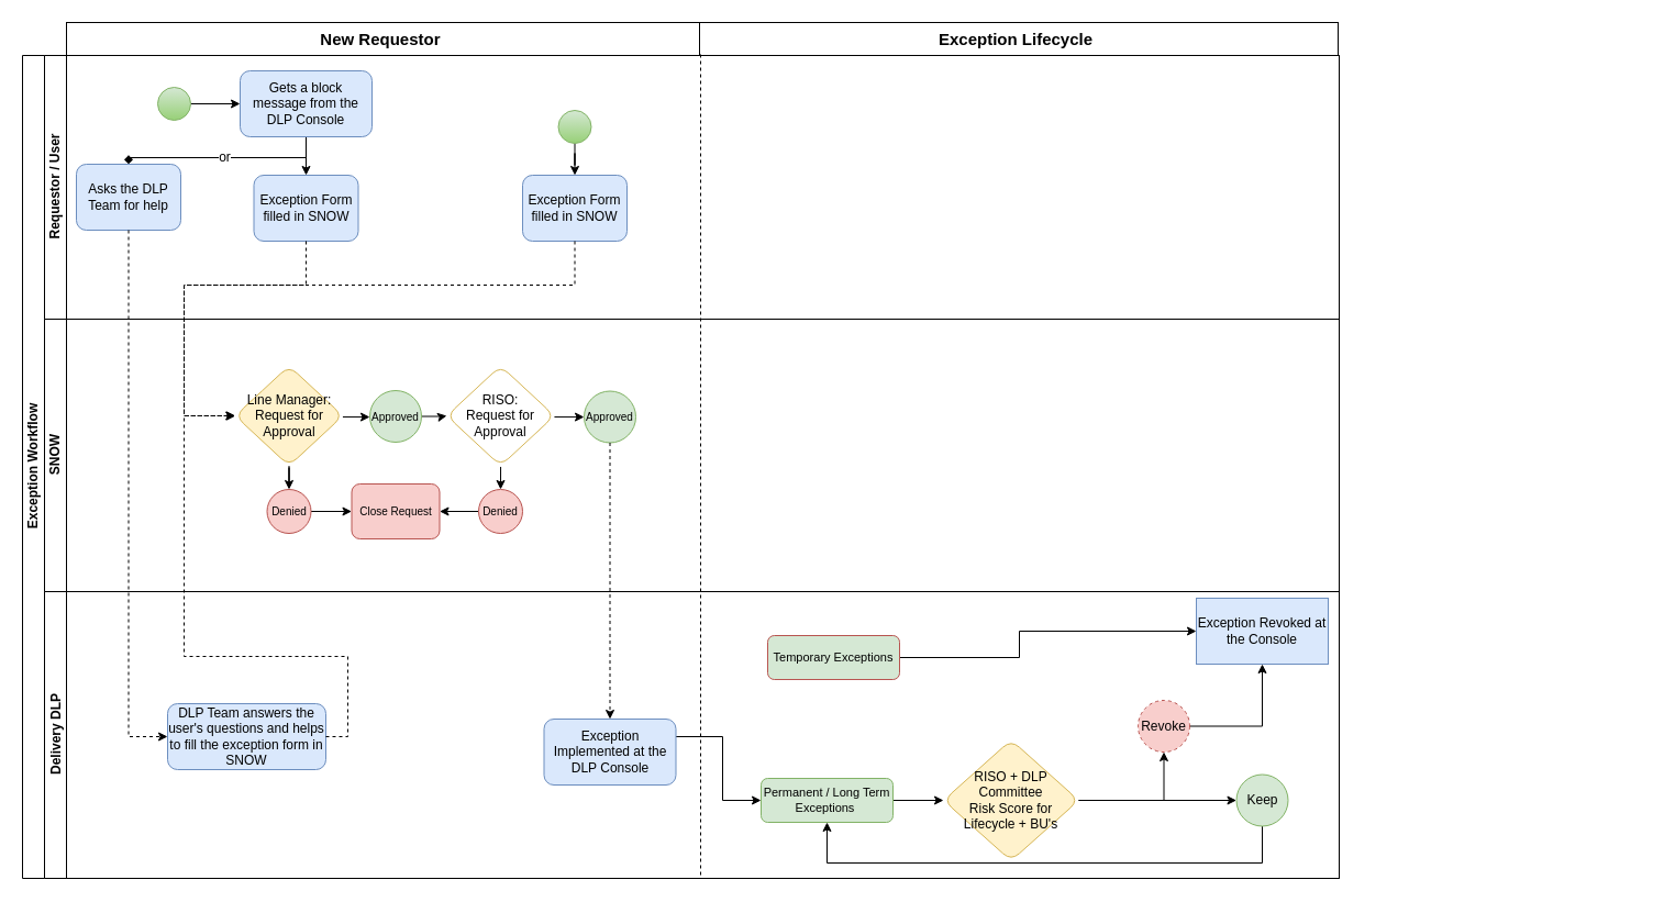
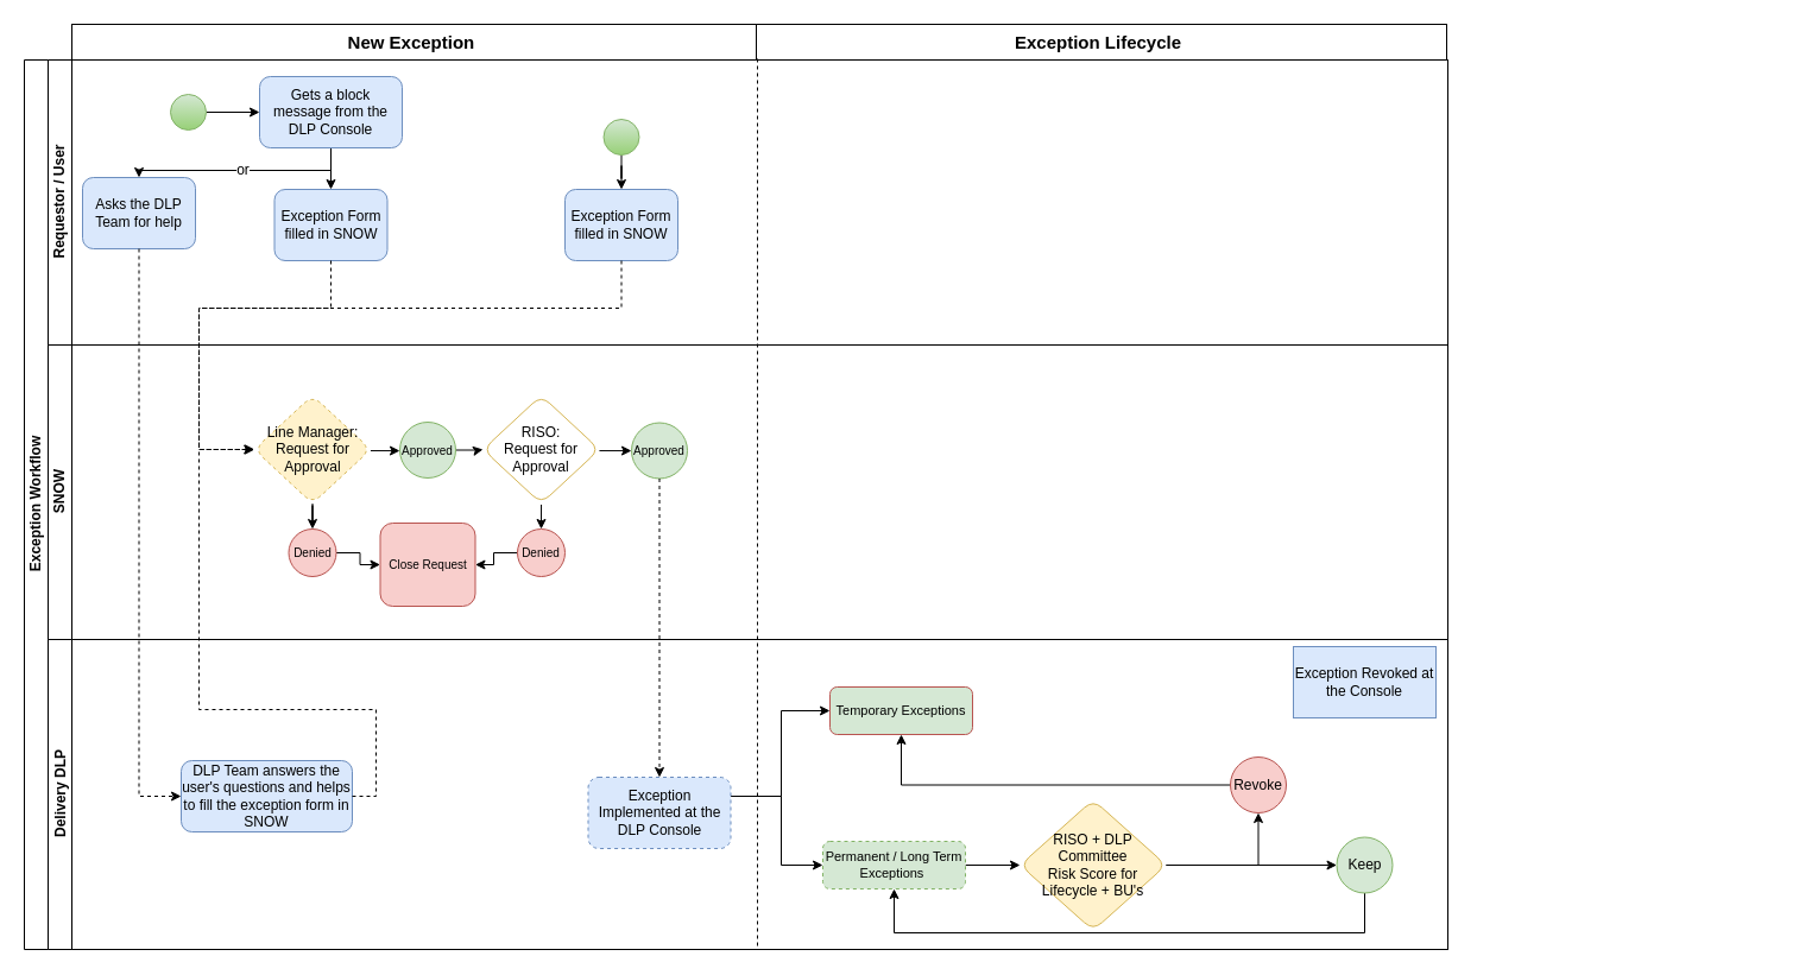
- <mxCell id="54" value="New Requestor&amp;nbsp;" style="rounded=0;whiteSpace=wrap;html=1;fontSize=15;fontStyle=1" vertex="1" parent="3"><mxGeometry x="40" width="576" height="30" as="geometry" /></mxCell>
+ <mxCell id="54" value="New Exception&amp;nbsp;" style="rounded=0;whiteSpace=wrap;html=1;fontSize=15;fontStyle=1" vertex="1" parent="3"><mxGeometry x="40" width="576" height="30" as="geometry" /></mxCell>
- <mxCell id="9" value="or" style="edgeStyle=orthogonalEdgeStyle;rounded=0;orthogonalLoop=1;jettySize=auto;html=1;entryX=0.5;entryY=0;entryDx=0;entryDy=0;fontSize=12;endArrow=diamond;" edge="1" parent="5" source="10" target="16"><mxGeometry relative="1" as="geometry"><Array as="points"><mxPoint x="238" y="93" /><mxPoint x="77" y="93" /></Array></mxGeometry></mxCell>
+ <mxCell id="9" value="or" style="edgeStyle=orthogonalEdgeStyle;rounded=0;orthogonalLoop=1;jettySize=auto;html=1;entryX=0.5;entryY=0;entryDx=0;entryDy=0;fontSize=12;" edge="1" parent="5" source="10" target="16"><mxGeometry relative="1" as="geometry"><Array as="points"><mxPoint x="238" y="93" /><mxPoint x="77" y="93" /></Array></mxGeometry></mxCell>
- <mxCell id="20" value="&lt;font style=&quot;font-size: 12px&quot;&gt;Line Manager:&lt;br&gt;Request for Approval&lt;/font&gt;" style="rhombus;rounded=1;whiteSpace=wrap;html=1;fontFamily=Helvetica;fontSize=12;align=center;fillColor=#fff2cc;strokeColor=#d6b656;" vertex="1" parent="17"><mxGeometry x="173.5" y="42.5" width="98" height="91" as="geometry" /></mxCell>
+ <mxCell id="20" value="&lt;font style=&quot;font-size: 12px&quot;&gt;Line Manager:&lt;br&gt;Request for Approval&lt;/font&gt;" style="rhombus;rounded=1;whiteSpace=wrap;html=1;fontFamily=Helvetica;fontSize=12;align=center;fillColor=#fff2cc;strokeColor=#d6b656;dashed=1;" vertex="1" parent="17"><mxGeometry x="173.5" y="42.5" width="98" height="91" as="geometry" /></mxCell>
- <mxCell id="25" value="Close Request" style="rounded=1;whiteSpace=wrap;html=1;fontSize=10;fillColor=#f8cecc;strokeColor=#b85450;" vertex="1" parent="17"><mxGeometry x="279.5" y="150" width="80" height="50" as="geometry" /></mxCell>
+ <mxCell id="25" value="Close Request" style="rounded=1;whiteSpace=wrap;html=1;fontSize=10;fillColor=#f8cecc;strokeColor=#b85450;" vertex="1" parent="17"><mxGeometry x="279.5" y="150" width="80" height="70" as="geometry" /></mxCell>
- <mxCell id="41" style="edgeStyle=orthogonalEdgeStyle;rounded=0;orthogonalLoop=1;jettySize=auto;html=1;entryX=0;entryY=0.5;entryDx=0;entryDy=0;fontSize=15;" edge="1" parent="36" source="42" target="40"><mxGeometry relative="1" as="geometry"><Array as="points"><mxPoint x="718" y="60" /><mxPoint x="887" y="60" /><mxPoint x="887" y="36" /></Array></mxGeometry></mxCell>
+ <mxCell id="37" style="edgeStyle=orthogonalEdgeStyle;rounded=0;orthogonalLoop=1;jettySize=auto;html=1;entryX=0;entryY=0.5;entryDx=0;entryDy=0;fontSize=15;" edge="1" parent="36" source="39" target="42"><mxGeometry relative="1" as="geometry"><Array as="points"><mxPoint x="617" y="132" /><mxPoint x="617" y="60" /></Array></mxGeometry></mxCell>
- <mxCell id="51" value="Revoke" style="ellipse;whiteSpace=wrap;html=1;aspect=fixed;rounded=1;fontSize=12;fillColor=#f8cecc;strokeColor=#b85450;dashed=1;" vertex="1" parent="36"><mxGeometry x="995" y="99" width="47" height="47" as="geometry" /></mxCell>
+ <mxCell id="51" value="Revoke" style="ellipse;whiteSpace=wrap;html=1;aspect=fixed;rounded=1;fontSize=12;fillColor=#f8cecc;strokeColor=#b85450;" vertex="1" parent="36"><mxGeometry x="995" y="99" width="47" height="47" as="geometry" /></mxCell>
- <mxCell id="50" style="edgeStyle=orthogonalEdgeStyle;rounded=0;orthogonalLoop=1;jettySize=auto;html=1;entryX=0.5;entryY=1;entryDx=0;entryDy=0;fontSize=15;" edge="1" parent="36" source="51" target="40"><mxGeometry relative="1" as="geometry" /></mxCell>
+ <mxCell id="50" style="edgeStyle=orthogonalEdgeStyle;rounded=0;orthogonalLoop=1;jettySize=auto;html=1;fontSize=15;" edge="1" parent="36" source="51" target="42"><mxGeometry relative="1" as="geometry" /></mxCell>
- <mxCell id="39" value="Exception Implemented at the DLP Console" style="rounded=1;whiteSpace=wrap;html=1;fontSize=12;fillColor=#dae8fc;strokeColor=#6c8ebf;" vertex="1" parent="36"><mxGeometry x="454.5" y="116" width="120" height="60" as="geometry" /></mxCell>
+ <mxCell id="39" value="Exception Implemented at the DLP Console" style="rounded=1;whiteSpace=wrap;html=1;fontSize=12;fillColor=#dae8fc;strokeColor=#6c8ebf;dashed=1;" vertex="1" parent="36"><mxGeometry x="454.5" y="116" width="120" height="60" as="geometry" /></mxCell>
- <mxCell id="44" value="Permanent / Long Term Exceptions&amp;nbsp;" style="rounded=1;whiteSpace=wrap;html=1;fontSize=11;fillColor=#d5e8d4;strokeColor=#82b366;" vertex="1" parent="36"><mxGeometry x="652" y="170" width="120" height="40" as="geometry" /></mxCell>
+ <mxCell id="44" value="Permanent / Long Term Exceptions&amp;nbsp;" style="rounded=1;whiteSpace=wrap;html=1;fontSize=11;fillColor=#d5e8d4;strokeColor=#82b366;dashed=1;" vertex="1" parent="36"><mxGeometry x="652" y="170" width="120" height="40" as="geometry" /></mxCell>
